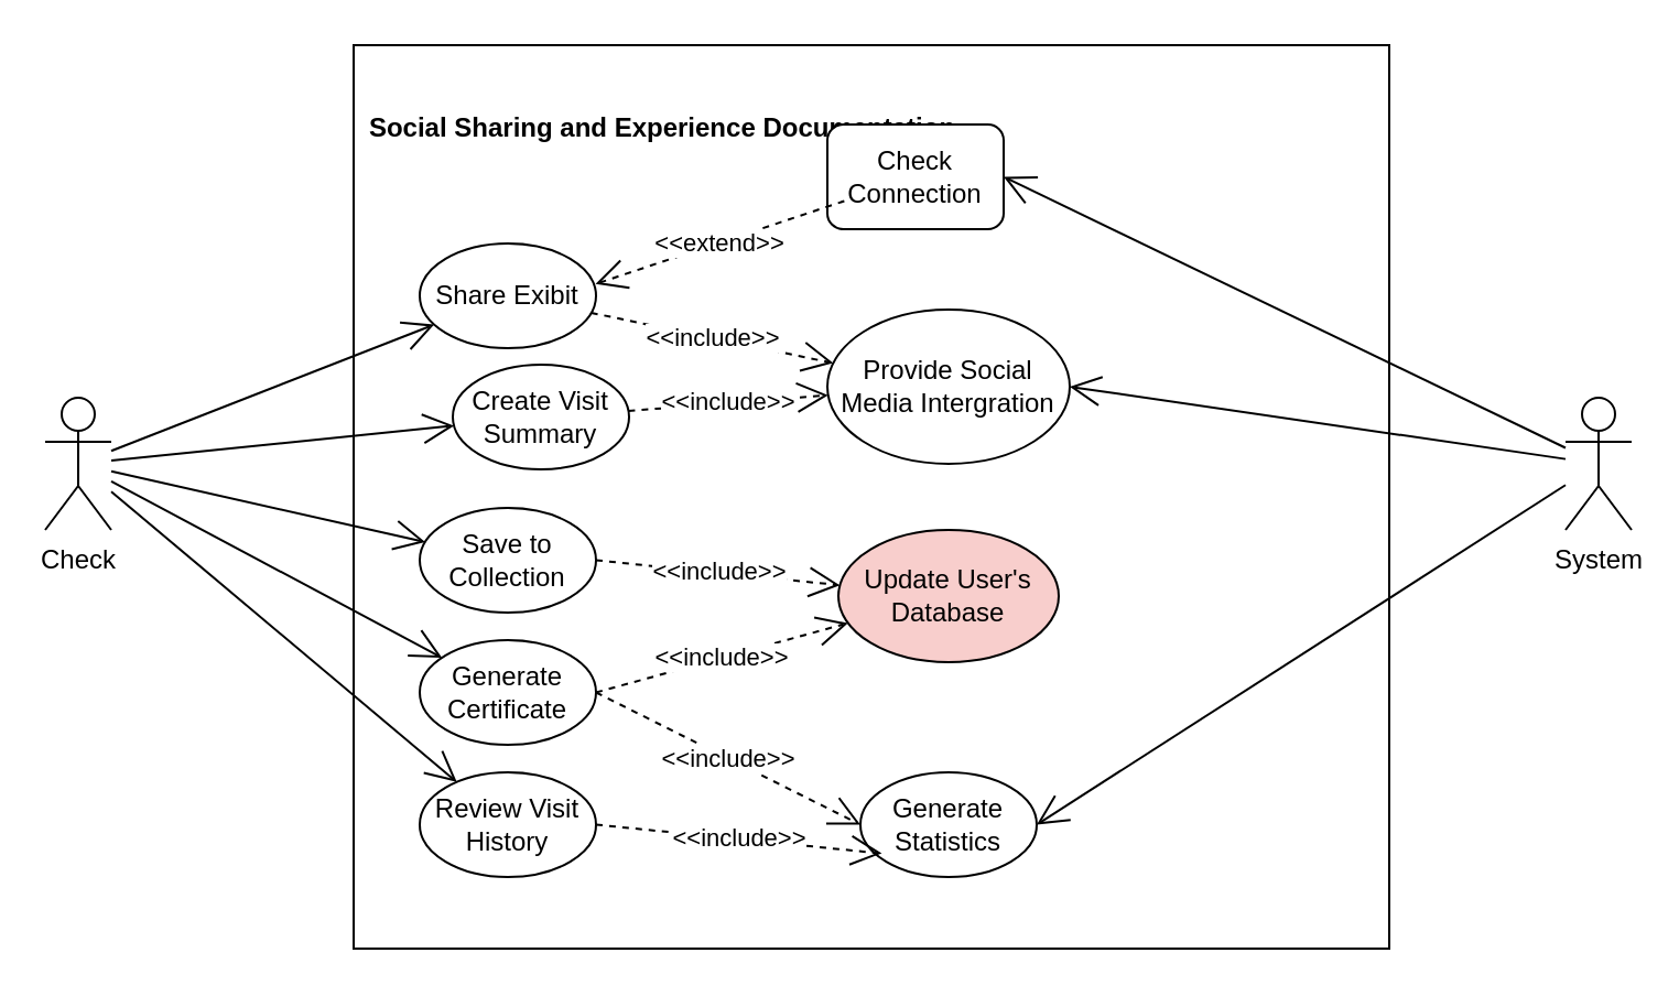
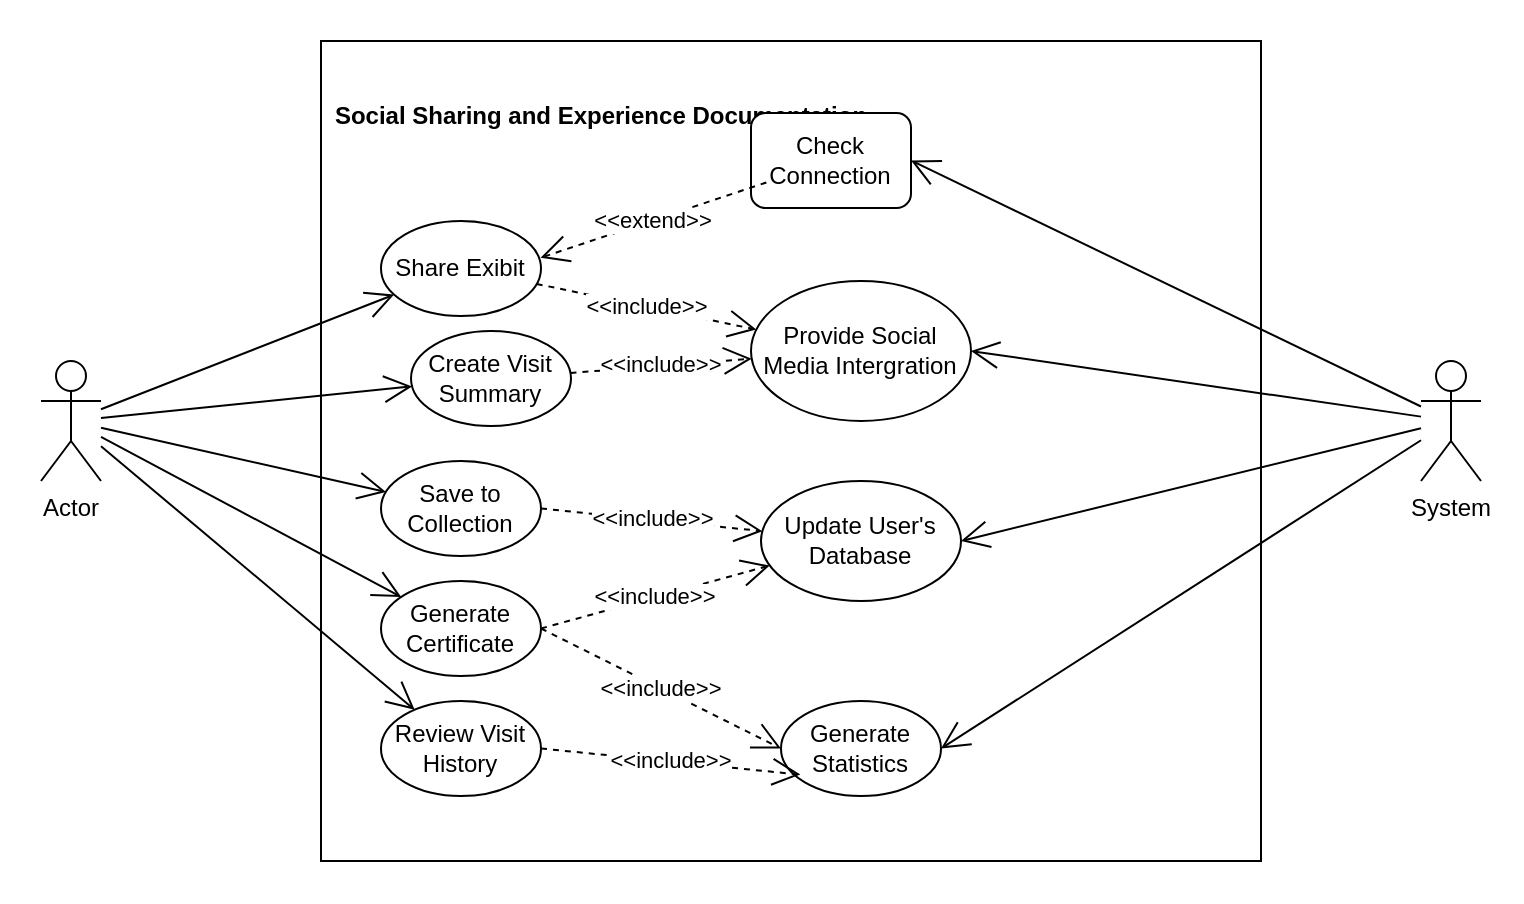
+ <mxCell id="29" value="" style="endArrow=open;endFill=1;endSize=12;html=1;rounded=0;entryX=1;entryY=0.5;entryDx=0;entryDy=0;" edge="1" parent="1" source="26" target="11"><mxGeometry width="160" relative="1" as="geometry"><mxPoint x="730" y="223" as="sourcePoint" /><mxPoint x="475" y="100" as="targetPoint" /></mxGeometry></mxCell>
- <mxCell id="2" value="Check" style="shape=umlActor;verticalLabelPosition=bottom;verticalAlign=top;html=1;" vertex="1" parent="1"><mxGeometry x="20" y="180" width="30" height="60" as="geometry" /></mxCell>
+ <mxCell id="2" value="Actor" style="shape=umlActor;verticalLabelPosition=bottom;verticalAlign=top;html=1;" vertex="1" parent="1"><mxGeometry x="20" y="180" width="30" height="60" as="geometry" /></mxCell>
- <mxCell id="11" value="Update User's Database" style="ellipse;whiteSpace=wrap;html=1;fillColor=#f8cecc;" vertex="1" parent="1"><mxGeometry x="380" y="240" width="100" height="60" as="geometry" /></mxCell>
+ <mxCell id="11" value="Update User's Database" style="ellipse;whiteSpace=wrap;html=1;" vertex="1" parent="1"><mxGeometry x="380" y="240" width="100" height="60" as="geometry" /></mxCell>
